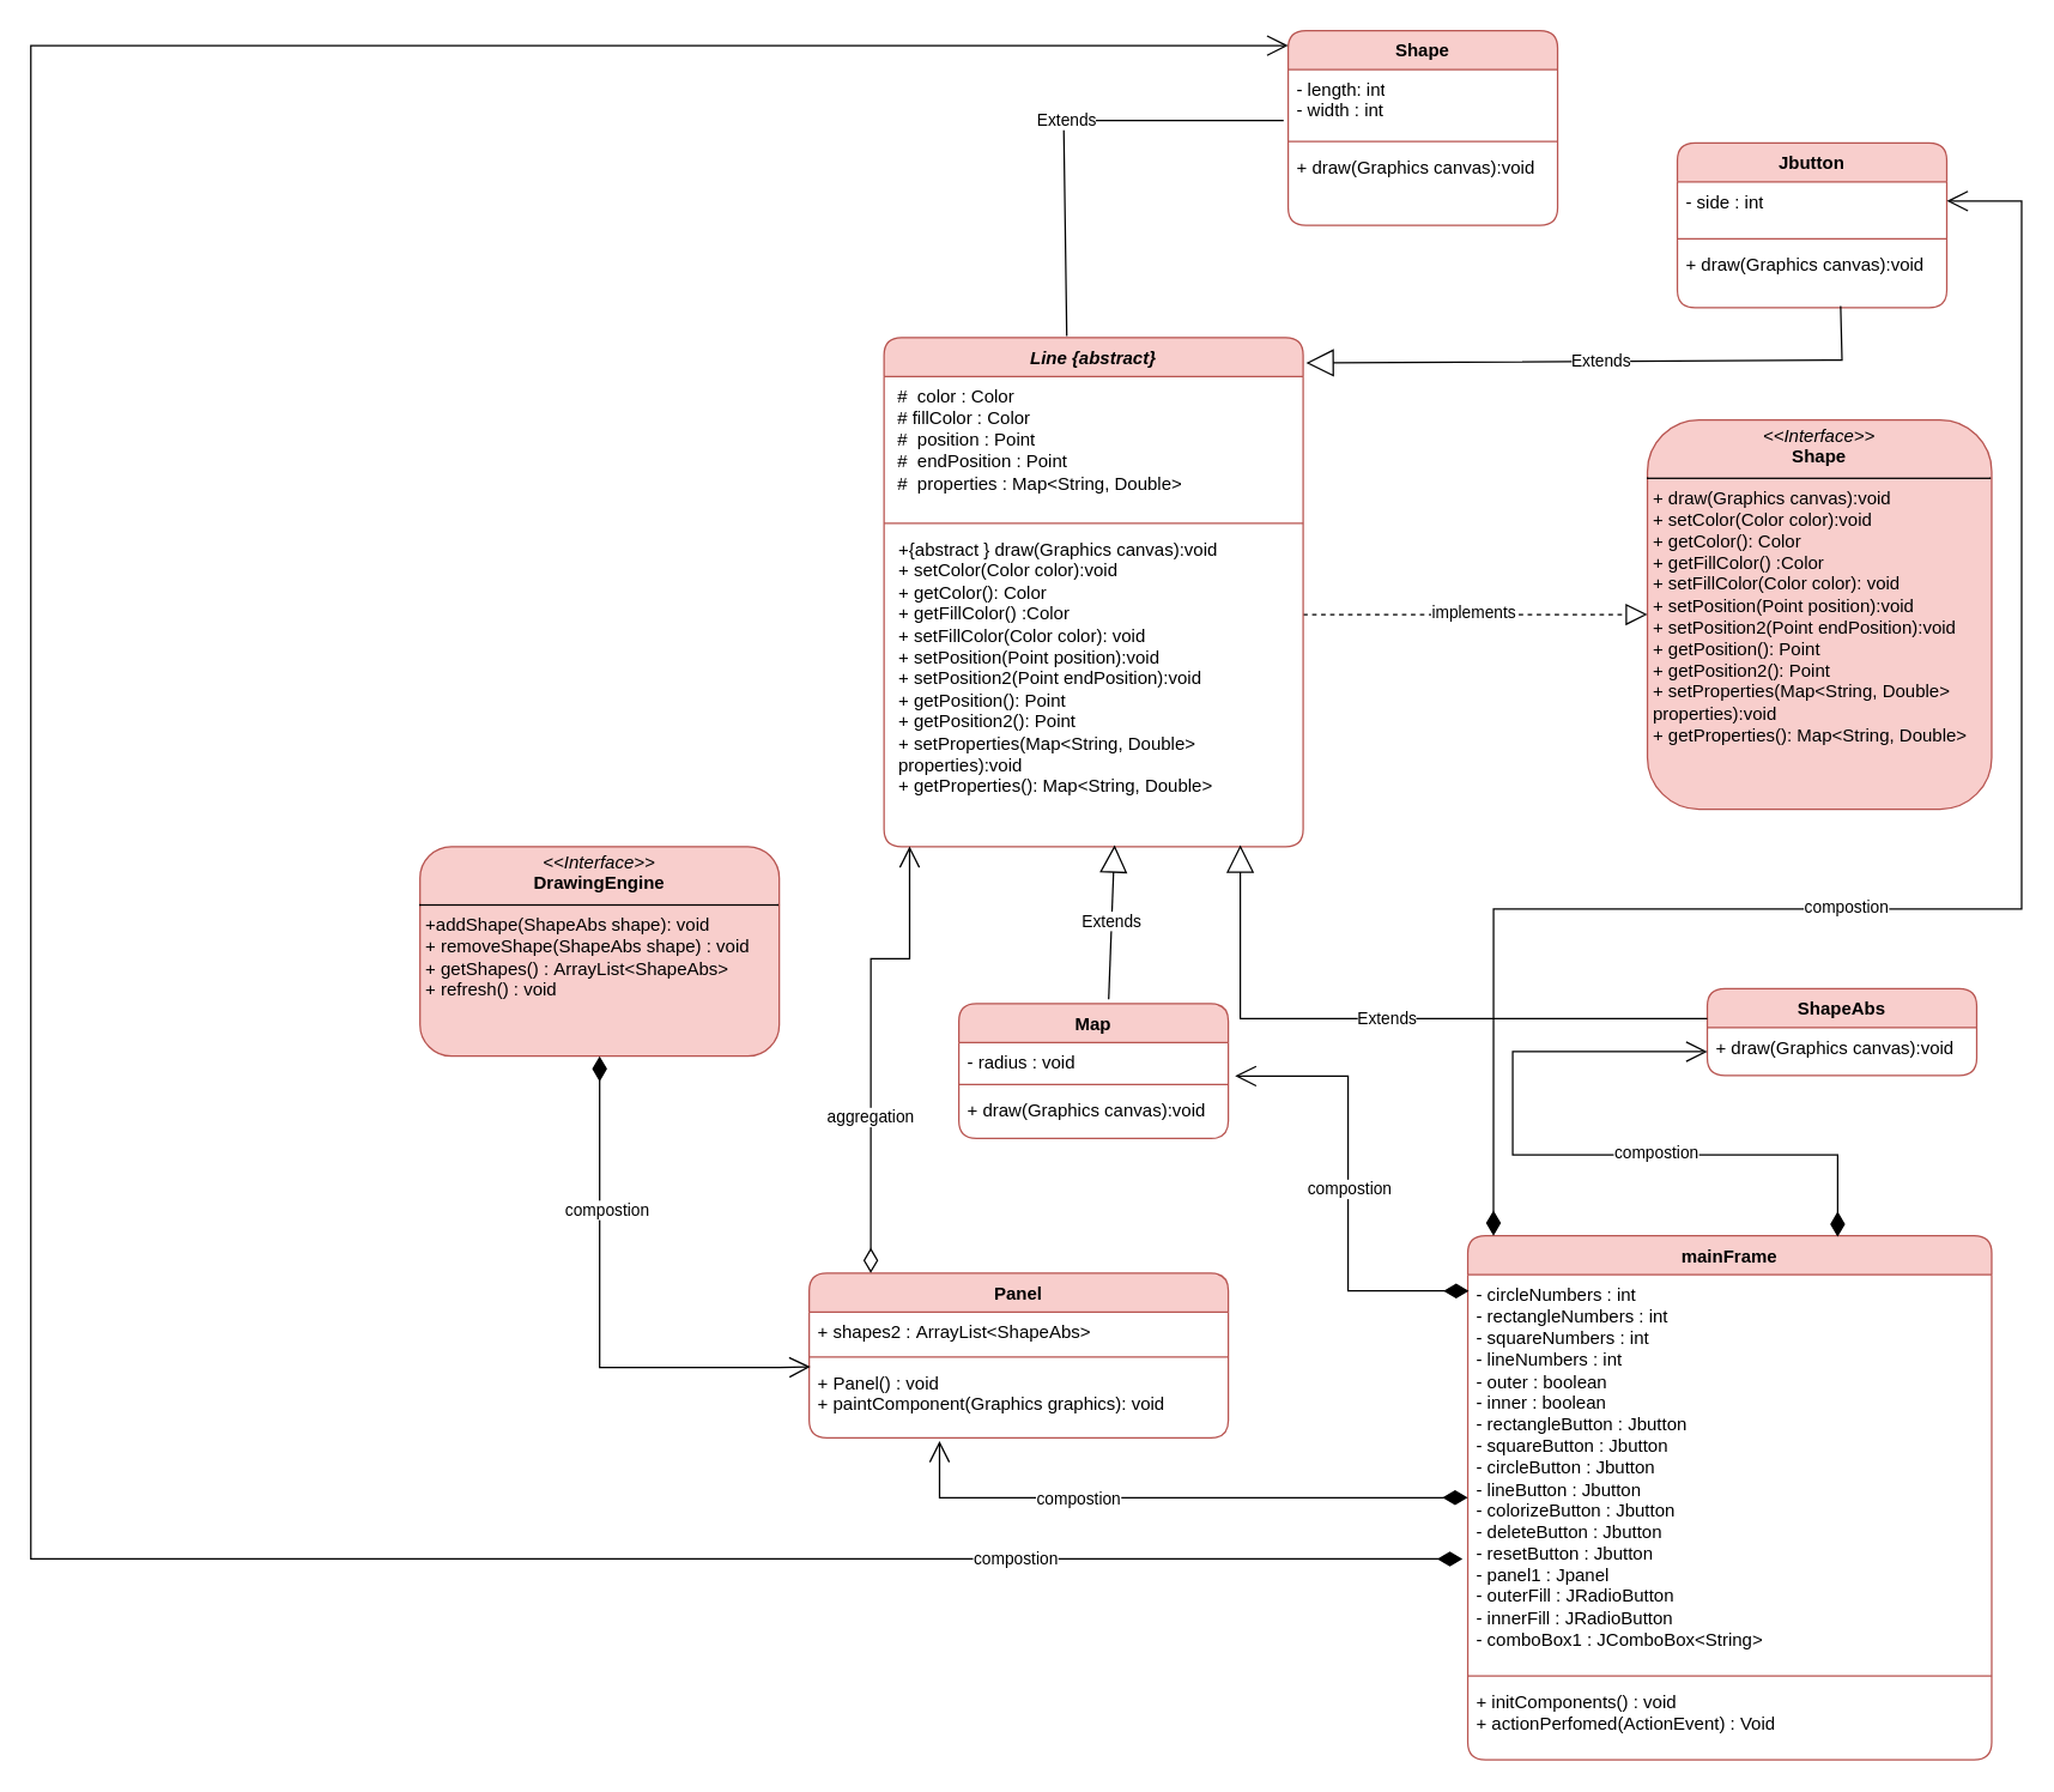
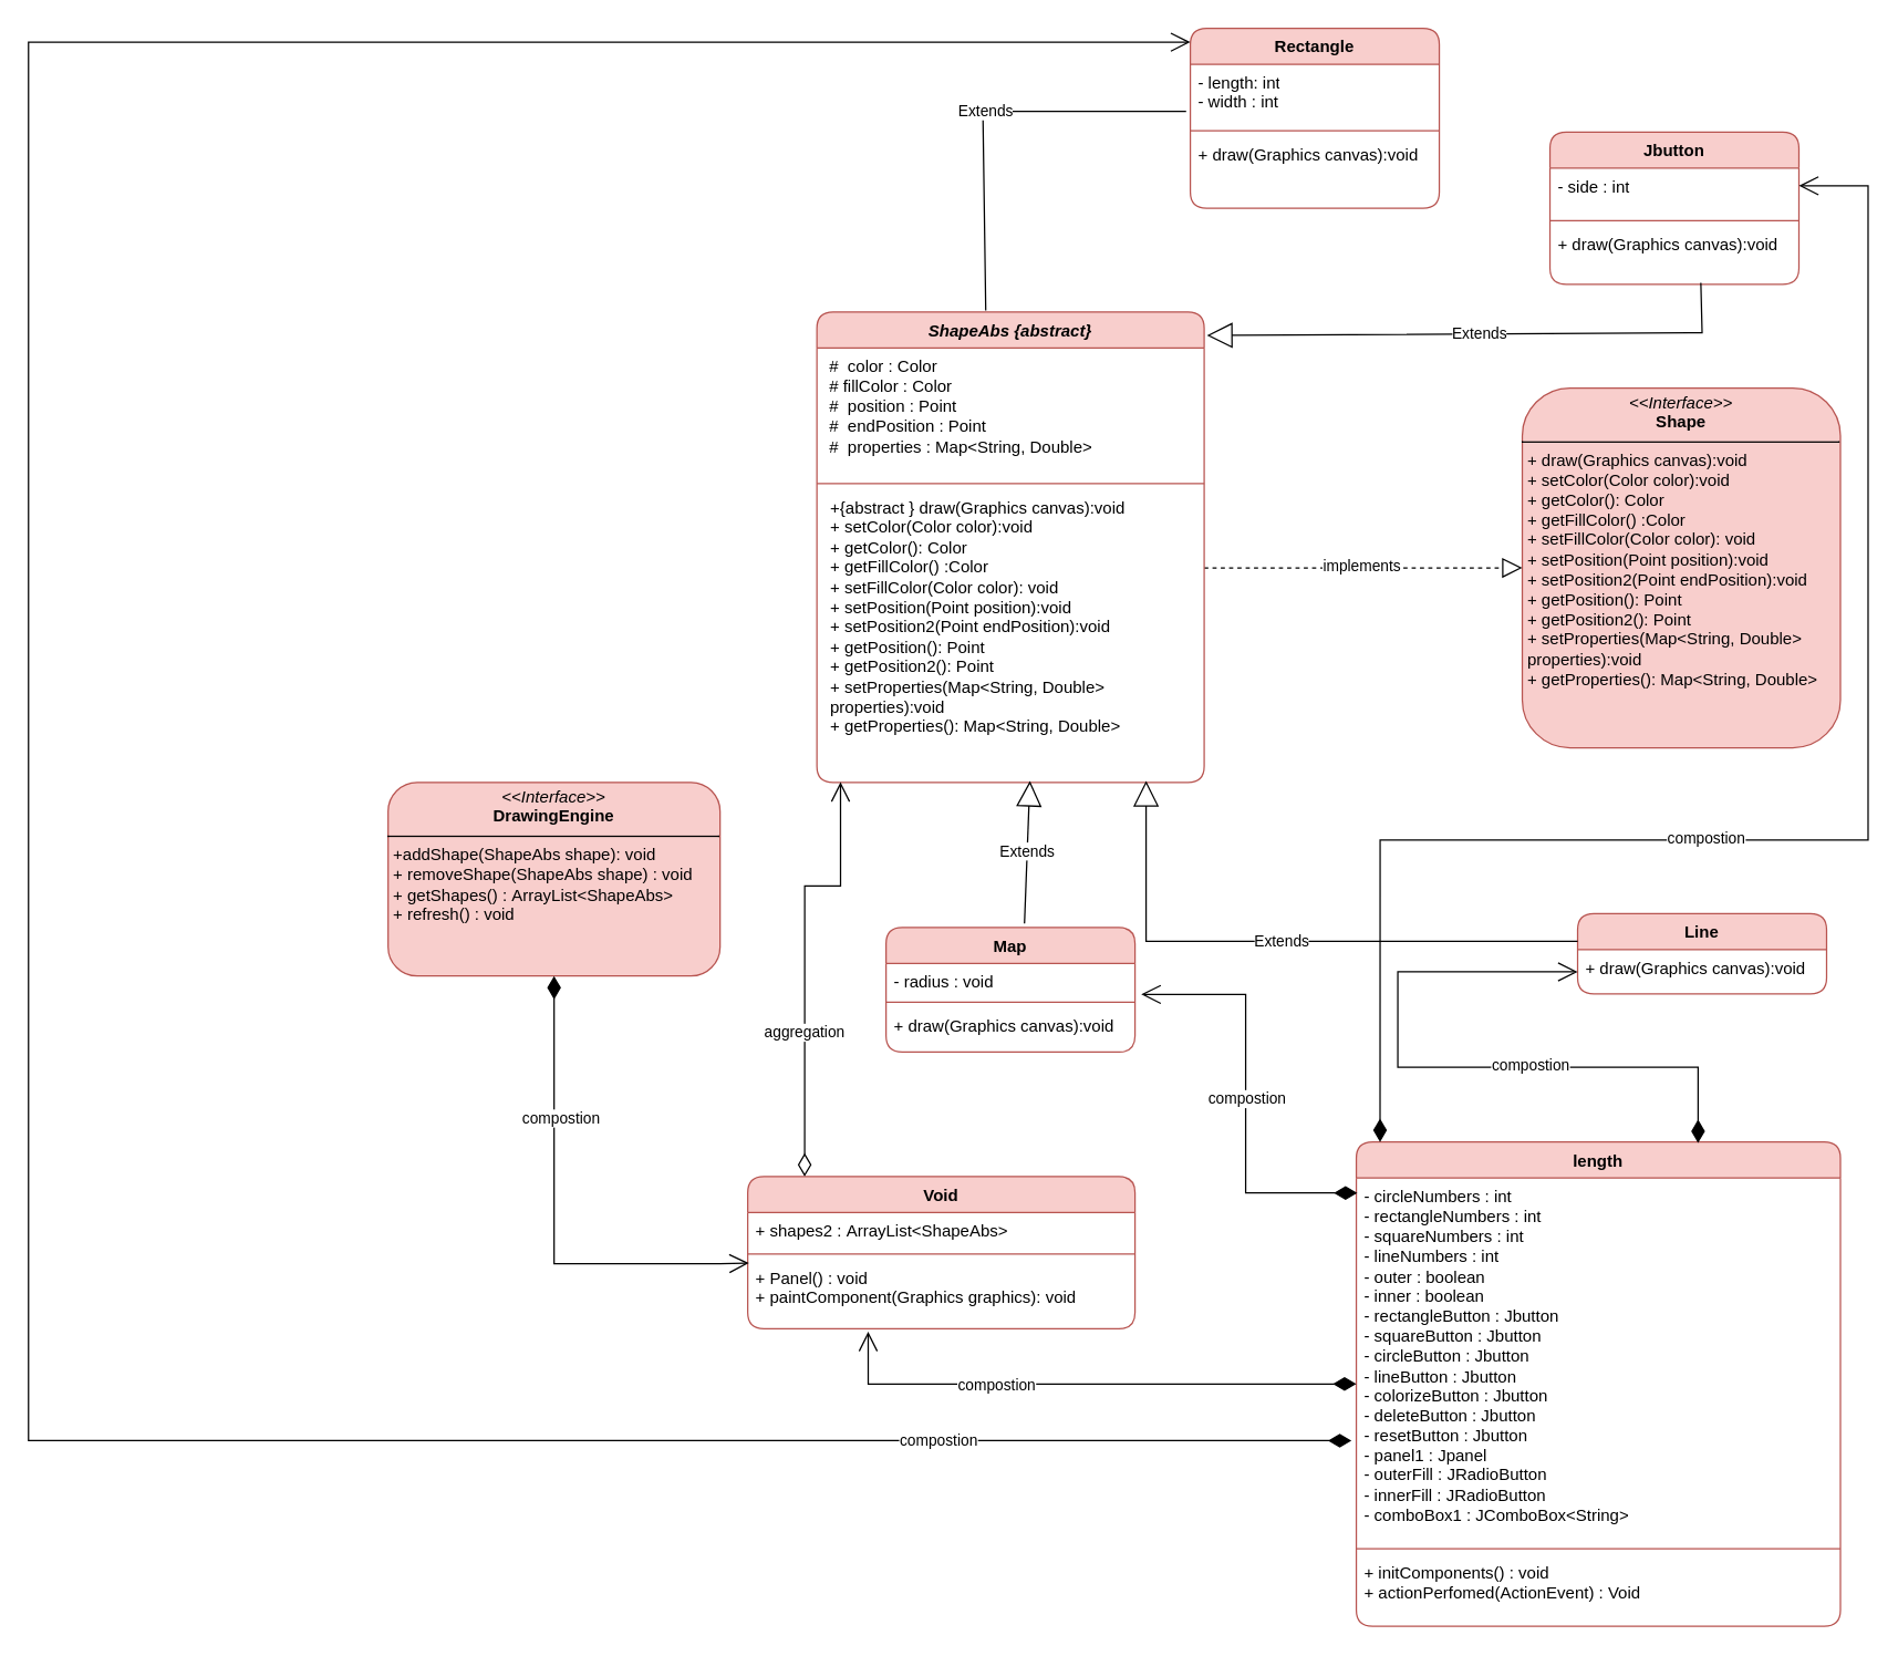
- <mxCell id="9" value="Shape" style="swimlane;fontStyle=1;align=center;verticalAlign=top;childLayout=stackLayout;horizontal=1;startSize=26;horizontalStack=0;resizeParent=1;resizeParentMax=0;resizeLast=0;collapsible=1;marginBottom=0;whiteSpace=wrap;html=1;fillColor=#f8cecc;strokeColor=#b85450;rounded=1;" vertex="1" parent="1"><mxGeometry x="860" y="20" width="180" height="130" as="geometry" /></mxCell>
+ <mxCell id="9" value="Rectangle" style="swimlane;fontStyle=1;align=center;verticalAlign=top;childLayout=stackLayout;horizontal=1;startSize=26;horizontalStack=0;resizeParent=1;resizeParentMax=0;resizeLast=0;collapsible=1;marginBottom=0;whiteSpace=wrap;html=1;fillColor=#f8cecc;strokeColor=#b85450;rounded=1;" vertex="1" parent="1"><mxGeometry x="860" y="20" width="180" height="130" as="geometry" /></mxCell>
- <mxCell id="5" value="&lt;i&gt;Line {abstract}&lt;/i&gt;" style="swimlane;fontStyle=1;align=center;verticalAlign=top;childLayout=stackLayout;horizontal=1;startSize=26;horizontalStack=0;resizeParent=1;resizeParentMax=0;resizeLast=0;collapsible=1;marginBottom=0;whiteSpace=wrap;html=1;fillColor=#f8cecc;strokeColor=#b85450;rounded=1;" vertex="1" parent="1"><mxGeometry x="590" y="225" width="280" height="340" as="geometry" /></mxCell>
+ <mxCell id="5" value="&lt;i&gt;ShapeAbs {abstract}&lt;/i&gt;" style="swimlane;fontStyle=1;align=center;verticalAlign=top;childLayout=stackLayout;horizontal=1;startSize=26;horizontalStack=0;resizeParent=1;resizeParentMax=0;resizeLast=0;collapsible=1;marginBottom=0;whiteSpace=wrap;html=1;fillColor=#f8cecc;strokeColor=#b85450;rounded=1;" vertex="1" parent="1"><mxGeometry x="590" y="225" width="280" height="340" as="geometry" /></mxCell>
- <mxCell id="24" value="&lt;div&gt;ShapeAbs&lt;/div&gt;" style="swimlane;fontStyle=1;align=center;verticalAlign=top;childLayout=stackLayout;horizontal=1;startSize=26;horizontalStack=0;resizeParent=1;resizeParentMax=0;resizeLast=0;collapsible=1;marginBottom=0;whiteSpace=wrap;html=1;fillColor=#f8cecc;strokeColor=#b85450;rounded=1;" vertex="1" parent="1"><mxGeometry x="1140" y="660" width="180" height="58" as="geometry" /></mxCell>
+ <mxCell id="24" value="&lt;div&gt;Line&lt;/div&gt;" style="swimlane;fontStyle=1;align=center;verticalAlign=top;childLayout=stackLayout;horizontal=1;startSize=26;horizontalStack=0;resizeParent=1;resizeParentMax=0;resizeLast=0;collapsible=1;marginBottom=0;whiteSpace=wrap;html=1;fillColor=#f8cecc;strokeColor=#b85450;rounded=1;" vertex="1" parent="1"><mxGeometry x="1140" y="660" width="180" height="58" as="geometry" /></mxCell>
- <mxCell id="27" value="mainFrame&lt;div&gt;&lt;br&gt;&lt;/div&gt;" style="swimlane;fontStyle=1;align=center;verticalAlign=top;childLayout=stackLayout;horizontal=1;startSize=26;horizontalStack=0;resizeParent=1;resizeParentMax=0;resizeLast=0;collapsible=1;marginBottom=0;whiteSpace=wrap;html=1;fillColor=#f8cecc;strokeColor=#b85450;rounded=1;" vertex="1" parent="1"><mxGeometry x="980" y="825" width="350" height="350" as="geometry" /></mxCell>
+ <mxCell id="27" value="length&lt;div&gt;&lt;br&gt;&lt;/div&gt;" style="swimlane;fontStyle=1;align=center;verticalAlign=top;childLayout=stackLayout;horizontal=1;startSize=26;horizontalStack=0;resizeParent=1;resizeParentMax=0;resizeLast=0;collapsible=1;marginBottom=0;whiteSpace=wrap;html=1;fillColor=#f8cecc;strokeColor=#b85450;rounded=1;" vertex="1" parent="1"><mxGeometry x="980" y="825" width="350" height="350" as="geometry" /></mxCell>
- <mxCell id="31" value="Panel" style="swimlane;fontStyle=1;align=center;verticalAlign=top;childLayout=stackLayout;horizontal=1;startSize=26;horizontalStack=0;resizeParent=1;resizeParentMax=0;resizeLast=0;collapsible=1;marginBottom=0;whiteSpace=wrap;html=1;fillColor=#f8cecc;strokeColor=#b85450;rounded=1;" vertex="1" parent="1"><mxGeometry x="540" y="850" width="280" height="110" as="geometry" /></mxCell>
+ <mxCell id="31" value="Void" style="swimlane;fontStyle=1;align=center;verticalAlign=top;childLayout=stackLayout;horizontal=1;startSize=26;horizontalStack=0;resizeParent=1;resizeParentMax=0;resizeLast=0;collapsible=1;marginBottom=0;whiteSpace=wrap;html=1;fillColor=#f8cecc;strokeColor=#b85450;rounded=1;" vertex="1" parent="1"><mxGeometry x="540" y="850" width="280" height="110" as="geometry" /></mxCell>
